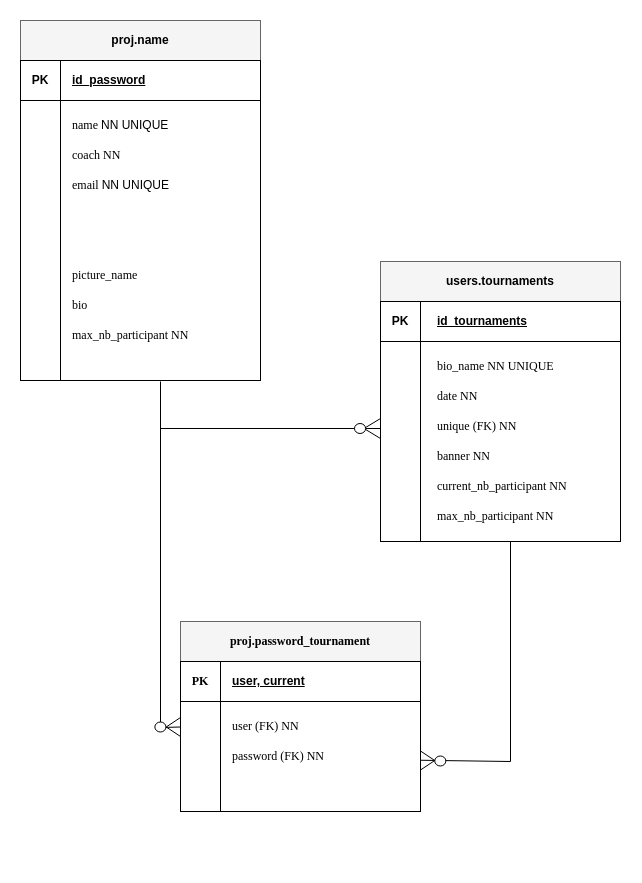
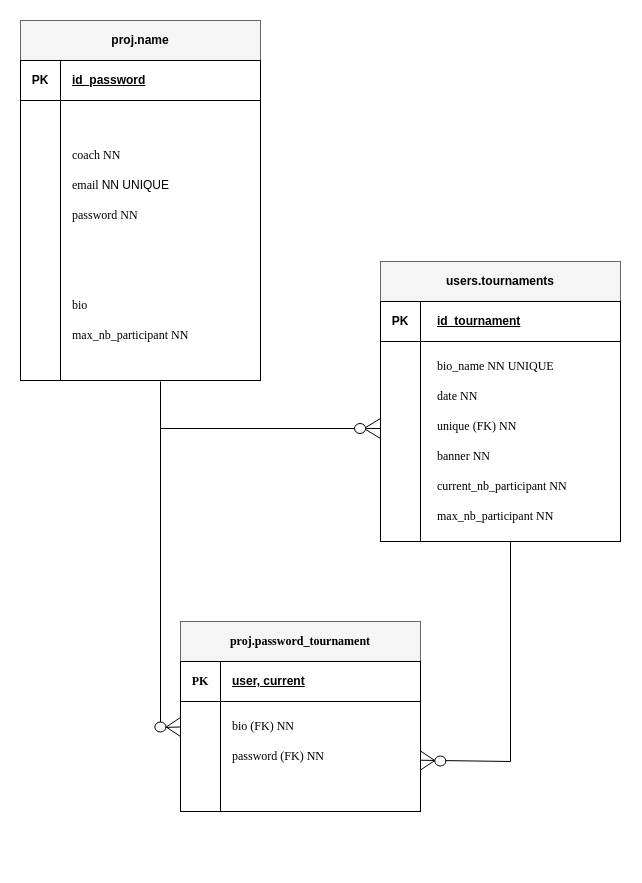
- <mxCell id="38" value="&lt;font face=&quot;Verdana&quot;&gt;name &lt;/font&gt;NN UNIQUE" style="text;strokeColor=none;align=left;fillColor=none;html=1;verticalAlign=middle;whiteSpace=wrap;rounded=0;" vertex="1" parent="35"><mxGeometry x="10" y="9" width="130" height="30" as="geometry" /></mxCell>
+ <mxCell id="44" value="&lt;div align=&quot;left&quot;&gt;&lt;font face=&quot;Verdana&quot;&gt;password NN&lt;/font&gt;&lt;/div&gt;" style="text;strokeColor=none;align=left;fillColor=none;html=1;verticalAlign=middle;whiteSpace=wrap;rounded=0;" vertex="1" parent="35"><mxGeometry x="10" y="99" width="100" height="30" as="geometry" /></mxCell>
- <mxCell id="40" value="picture_name " style="text;strokeColor=none;align=left;fillColor=none;html=1;verticalAlign=middle;whiteSpace=wrap;rounded=0;fontFamily=Verdana;" vertex="1" parent="35"><mxGeometry x="10" y="159" width="110" height="30" as="geometry" /></mxCell>
- <mxCell id="11" value="&lt;b&gt;id_tournaments&lt;/b&gt;" style="text;strokeColor=none;align=left;fillColor=none;html=1;verticalAlign=middle;whiteSpace=wrap;rounded=0;fontStyle=4" vertex="1" parent="4"><mxGeometry x="55.0" y="45" width="110.0" height="30" as="geometry" /></mxCell>
+ <mxCell id="11" value="&lt;b&gt;id_tournament&lt;/b&gt;" style="text;strokeColor=none;align=left;fillColor=none;html=1;verticalAlign=middle;whiteSpace=wrap;rounded=0;fontStyle=4" vertex="1" parent="4"><mxGeometry x="55.0" y="45" width="110.0" height="30" as="geometry" /></mxCell>
- <mxCell id="31" value="user (FK) NN" style="text;strokeColor=none;align=left;fillColor=none;html=1;verticalAlign=middle;whiteSpace=wrap;rounded=0;fontFamily=Verdana;" vertex="1" parent="22"><mxGeometry x="50" y="90" width="170" height="30" as="geometry" /></mxCell>
+ <mxCell id="31" value="bio (FK) NN" style="text;strokeColor=none;align=left;fillColor=none;html=1;verticalAlign=middle;whiteSpace=wrap;rounded=0;fontFamily=Verdana;" vertex="1" parent="22"><mxGeometry x="50" y="90" width="170" height="30" as="geometry" /></mxCell>
